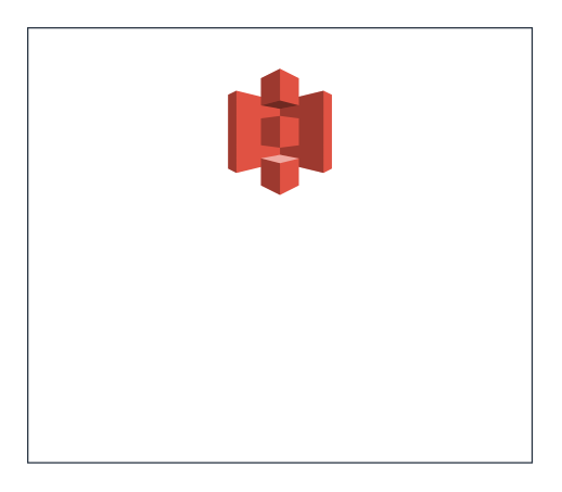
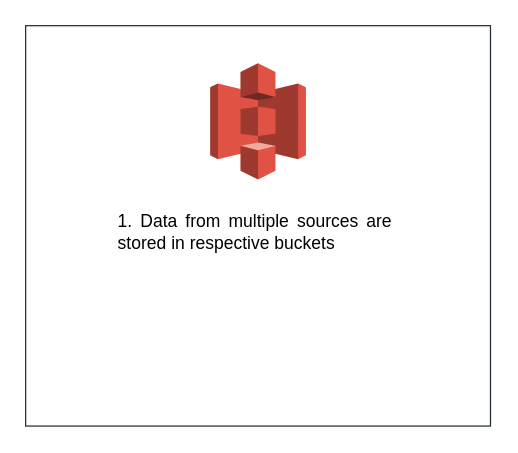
+ <mxCell id="4" value="&lt;div style=&quot;text-align: justify;&quot;&gt;&lt;span style=&quot;font-size: 14px; background-color: initial;&quot;&gt;1. Data from multiple sources are stored in respective buckets&lt;/span&gt;&lt;/div&gt;" style="text;html=1;strokeColor=none;fillColor=none;align=left;verticalAlign=middle;whiteSpace=wrap;rounded=0;fontSize=15;" vertex="1" parent="1"><mxGeometry x="91.5" y="168.75" width="220.54" height="30" as="geometry" /></mxCell>
